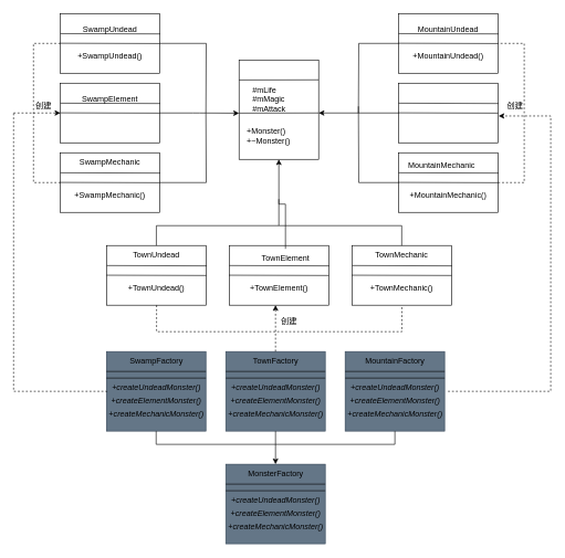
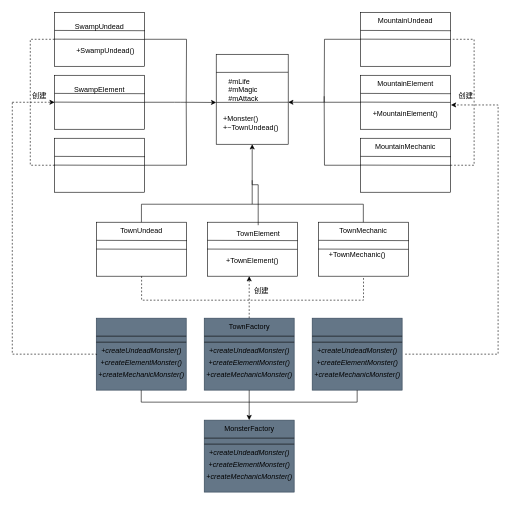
- <mxCell id="32" value="MountainUndead" style="text;html=1;align=center;verticalAlign=middle;resizable=0;points=[];autosize=1;strokeColor=none;fillColor=none;" vertex="1" parent="28"><mxGeometry x="20.3" y="10" width="110" height="30" as="geometry" /></mxCell>
+ <mxCell id="32" value="MountainUndead" style="text;html=1;align=center;verticalAlign=middle;resizable=0;points=[];autosize=1;strokeColor=none;fillColor=none;" vertex="1" parent="28"><mxGeometry x="20.3" width="110" height="30" as="geometry" /></mxCell>
- <mxCell id="24" value="+SwampUndead()" style="text;html=1;align=center;verticalAlign=middle;resizable=0;points=[];autosize=1;strokeColor=none;fillColor=none;" vertex="1" parent="19"><mxGeometry x="15.3" y="50" width="120" height="30" as="geometry" /></mxCell>
+ <mxCell id="24" value="+SwampUndead()" style="text;html=1;align=center;verticalAlign=middle;resizable=0;points=[];autosize=1;strokeColor=none;fillColor=none;" vertex="1" parent="19"><mxGeometry x="25.3" y="50" width="120" height="30" as="geometry" /></mxCell>
- <mxCell id="33" value="+MountainUndead()" style="text;html=1;align=center;verticalAlign=middle;resizable=0;points=[];autosize=1;strokeColor=none;fillColor=none;" vertex="1" parent="28"><mxGeometry x="10.3" y="50" width="130" height="30" as="geometry" /></mxCell>
+ <mxCell id="38" value="MountainElement" style="text;html=1;align=center;verticalAlign=middle;resizable=0;points=[];autosize=1;strokeColor=none;fillColor=none;" vertex="1" parent="34"><mxGeometry x="15.3" width="120" height="30" as="geometry" /></mxCell>
+ <mxCell id="39" value="+MountainElement()" style="text;html=1;align=center;verticalAlign=middle;resizable=0;points=[];autosize=1;strokeColor=none;fillColor=none;" vertex="1" parent="34"><mxGeometry x="10.3" y="50" width="130" height="30" as="geometry" /></mxCell>
- <mxCell id="5" value="&lt;div style=&quot;&quot;&gt;+Monster()&lt;/div&gt;&lt;div style=&quot;&quot;&gt;+~Monster()&lt;/div&gt;" style="text;html=1;align=left;verticalAlign=middle;resizable=0;points=[];autosize=1;strokeColor=none;fillColor=none;" vertex="1" parent="2"><mxGeometry x="10" y="95" width="90" height="40" as="geometry" /></mxCell>
+ <mxCell id="5" value="&lt;div style=&quot;&quot;&gt;+Monster()&lt;/div&gt;&lt;div style=&quot;&quot;&gt;+~TownUndead()&lt;/div&gt;" style="text;html=1;align=left;verticalAlign=middle;resizable=0;points=[];autosize=1;strokeColor=none;fillColor=none;" vertex="1" parent="2"><mxGeometry x="10" y="95" width="90" height="40" as="geometry" /></mxCell>
- <mxCell id="17" value="SwampMechanic" style="text;html=1;align=center;verticalAlign=middle;resizable=0;points=[];autosize=1;strokeColor=none;fillColor=none;" vertex="1" parent="13"><mxGeometry x="20.3" width="110" height="30" as="geometry" /></mxCell>
- <mxCell id="44" value="MountainMechanic" style="text;html=1;align=center;verticalAlign=middle;resizable=0;points=[];autosize=1;strokeColor=none;fillColor=none;" vertex="1" parent="40"><mxGeometry x="5.3" y="5" width="120" height="30" as="geometry" /></mxCell>
+ <mxCell id="44" value="MountainMechanic" style="text;html=1;align=center;verticalAlign=middle;resizable=0;points=[];autosize=1;strokeColor=none;fillColor=none;" vertex="1" parent="40"><mxGeometry x="15.3" width="120" height="30" as="geometry" /></mxCell>
- <mxCell id="18" value="+SwampMechanic()" style="text;html=1;align=center;verticalAlign=middle;resizable=0;points=[];autosize=1;strokeColor=none;fillColor=none;" vertex="1" parent="13"><mxGeometry x="10.3" y="50" width="130" height="30" as="geometry" /></mxCell>
- <mxCell id="45" value="+MountainMechanic()" style="text;html=1;align=center;verticalAlign=middle;resizable=0;points=[];autosize=1;strokeColor=none;fillColor=none;" vertex="1" parent="40"><mxGeometry x="5.3" y="50" width="140" height="30" as="geometry" /></mxCell>
- <mxCell id="54" value="+TownUndead()" style="text;html=1;align=center;verticalAlign=middle;resizable=0;points=[];autosize=1;strokeColor=none;fillColor=none;" vertex="1" parent="49"><mxGeometry x="20.3" y="50" width="110" height="30" as="geometry" /></mxCell>
- <mxCell id="66" value="+TownMechanic()" style="text;html=1;align=center;verticalAlign=middle;resizable=0;points=[];autosize=1;strokeColor=none;fillColor=none;" vertex="1" parent="61"><mxGeometry x="15.3" y="50" width="120" height="30" as="geometry" /></mxCell>
+ <mxCell id="66" value="+TownMechanic()" style="text;html=1;align=center;verticalAlign=middle;resizable=0;points=[];autosize=1;strokeColor=none;fillColor=none;" vertex="1" parent="61"><mxGeometry x="5.3" y="40" width="120" height="30" as="geometry" /></mxCell>
- <mxCell id="90" value="SwampFactory" style="text;html=1;align=center;verticalAlign=middle;resizable=0;points=[];autosize=1;strokeColor=none;fillColor=none;" vertex="1" parent="1"><mxGeometry x="185" y="530" width="100" height="30" as="geometry" /></mxCell>
- <mxCell id="99" value="MountainFactory" style="text;html=1;align=center;verticalAlign=middle;resizable=0;points=[];autosize=1;strokeColor=none;fillColor=none;" vertex="1" parent="1"><mxGeometry x="540" y="530" width="110" height="30" as="geometry" /></mxCell>
